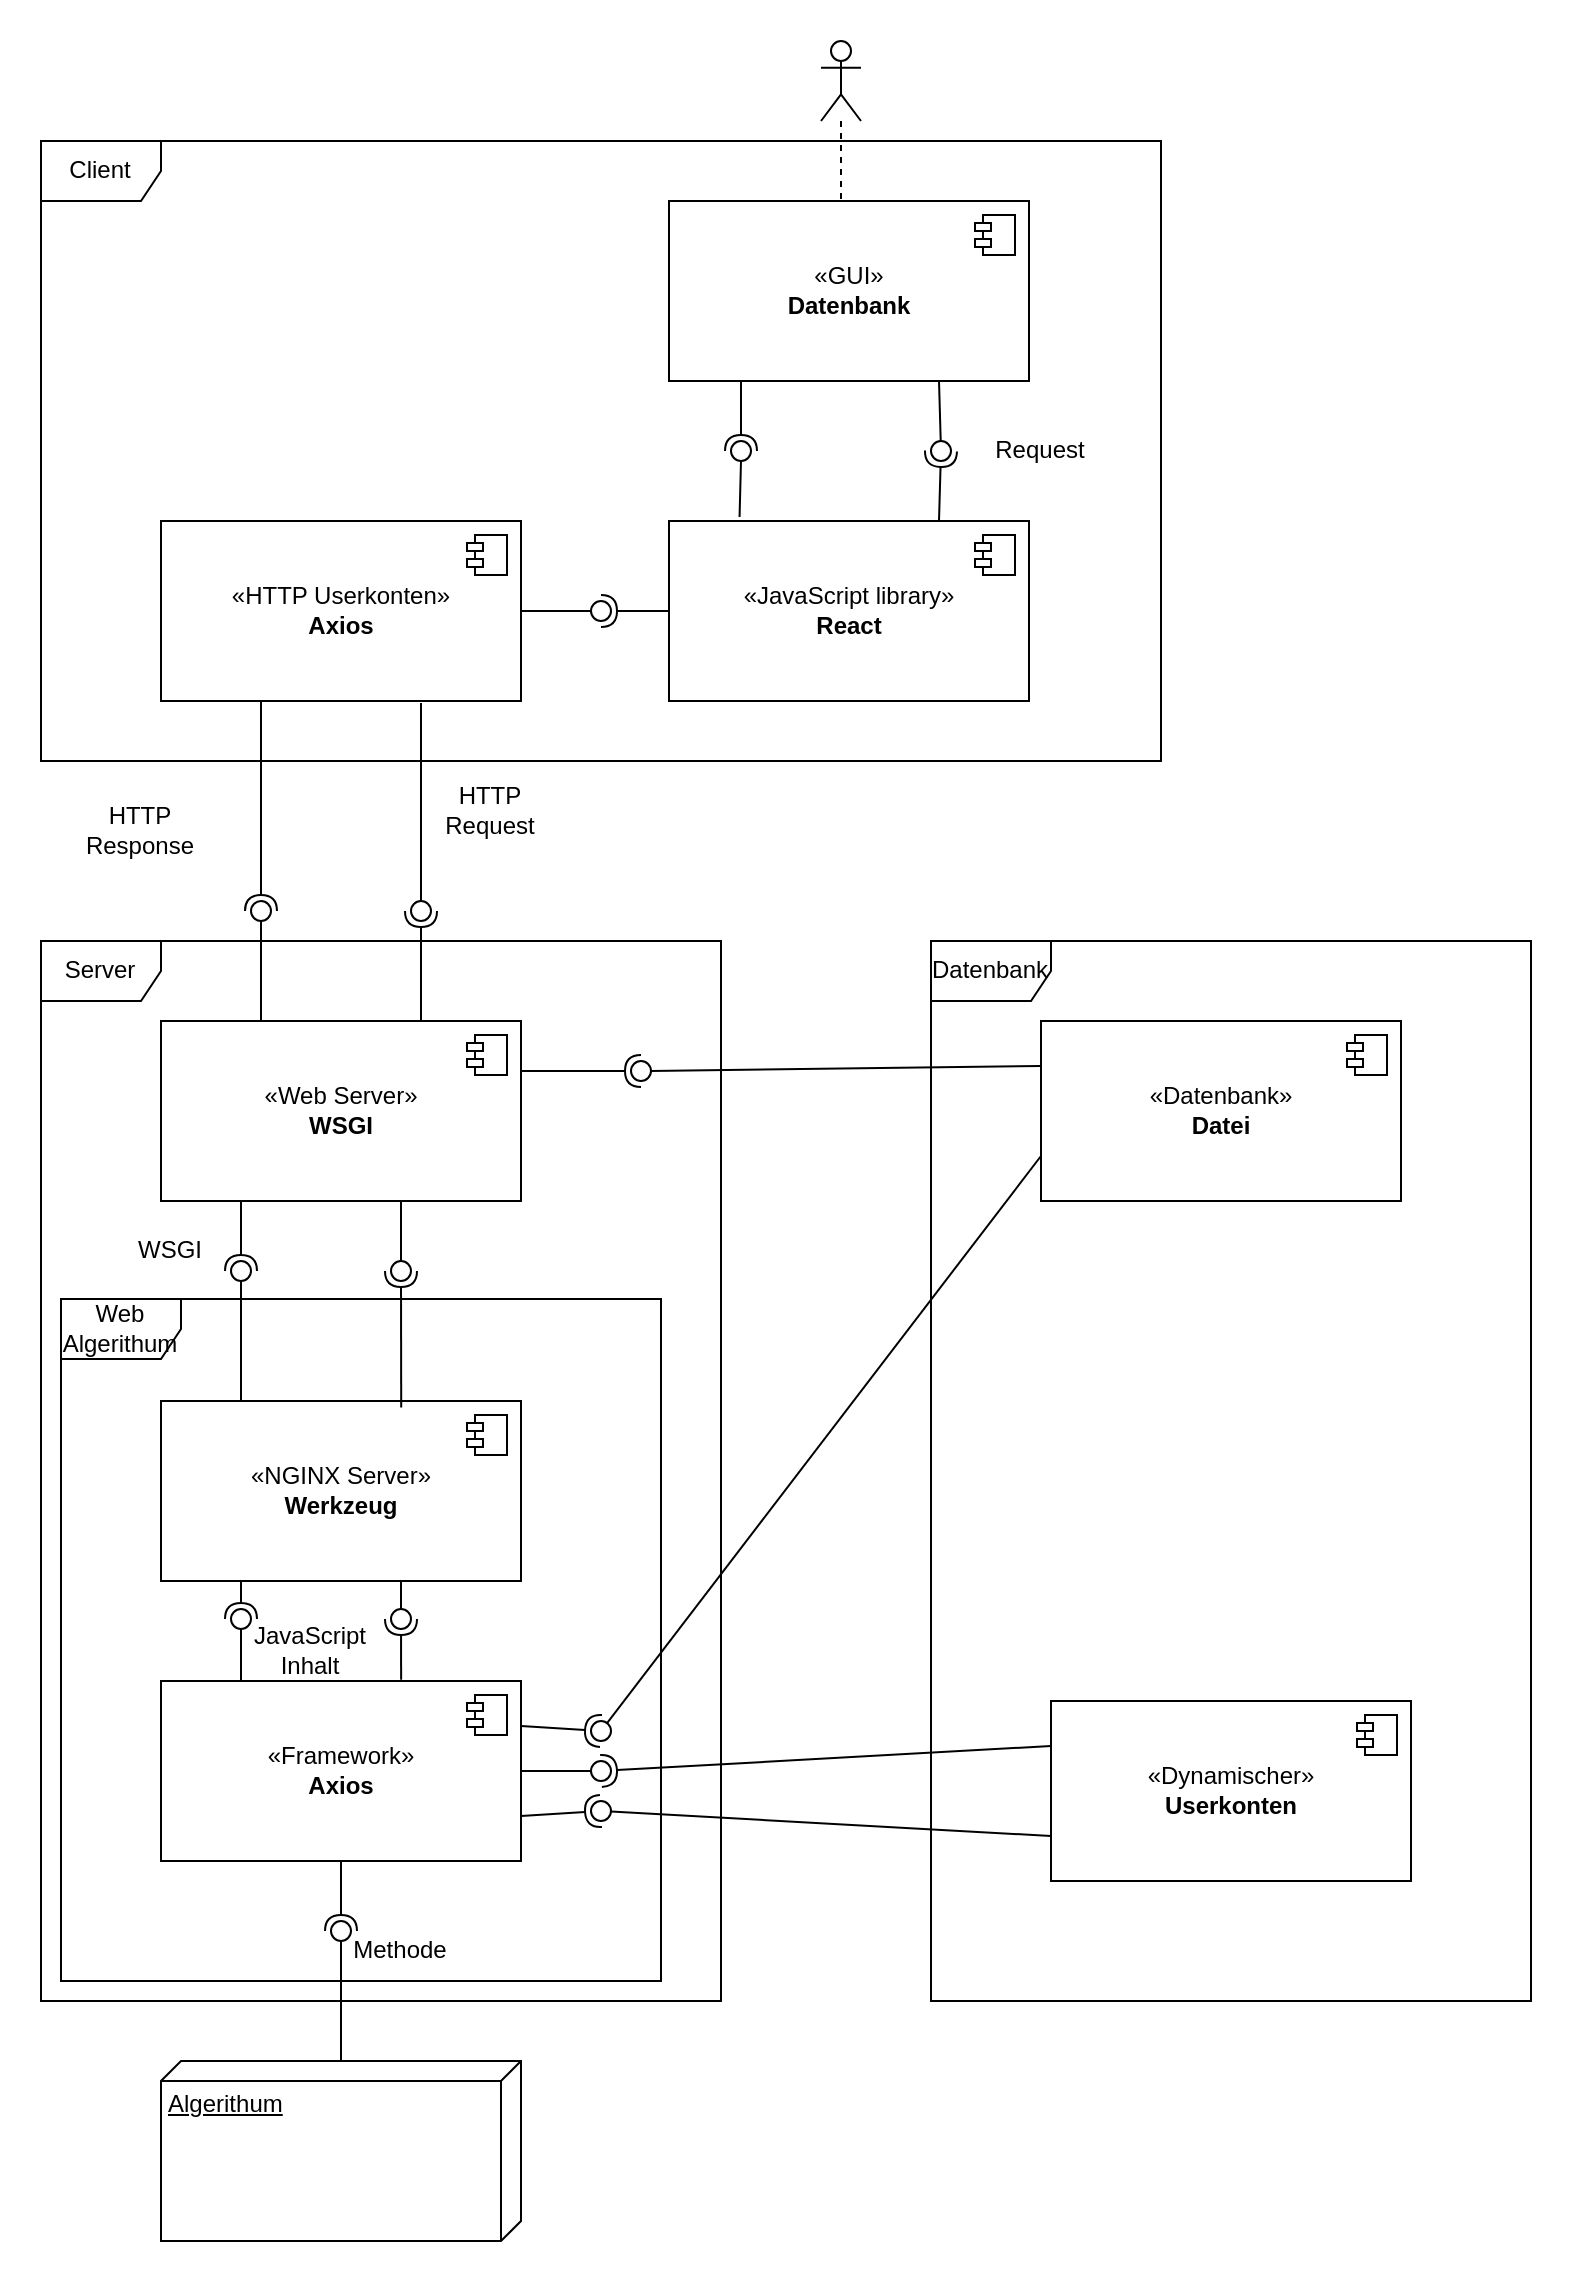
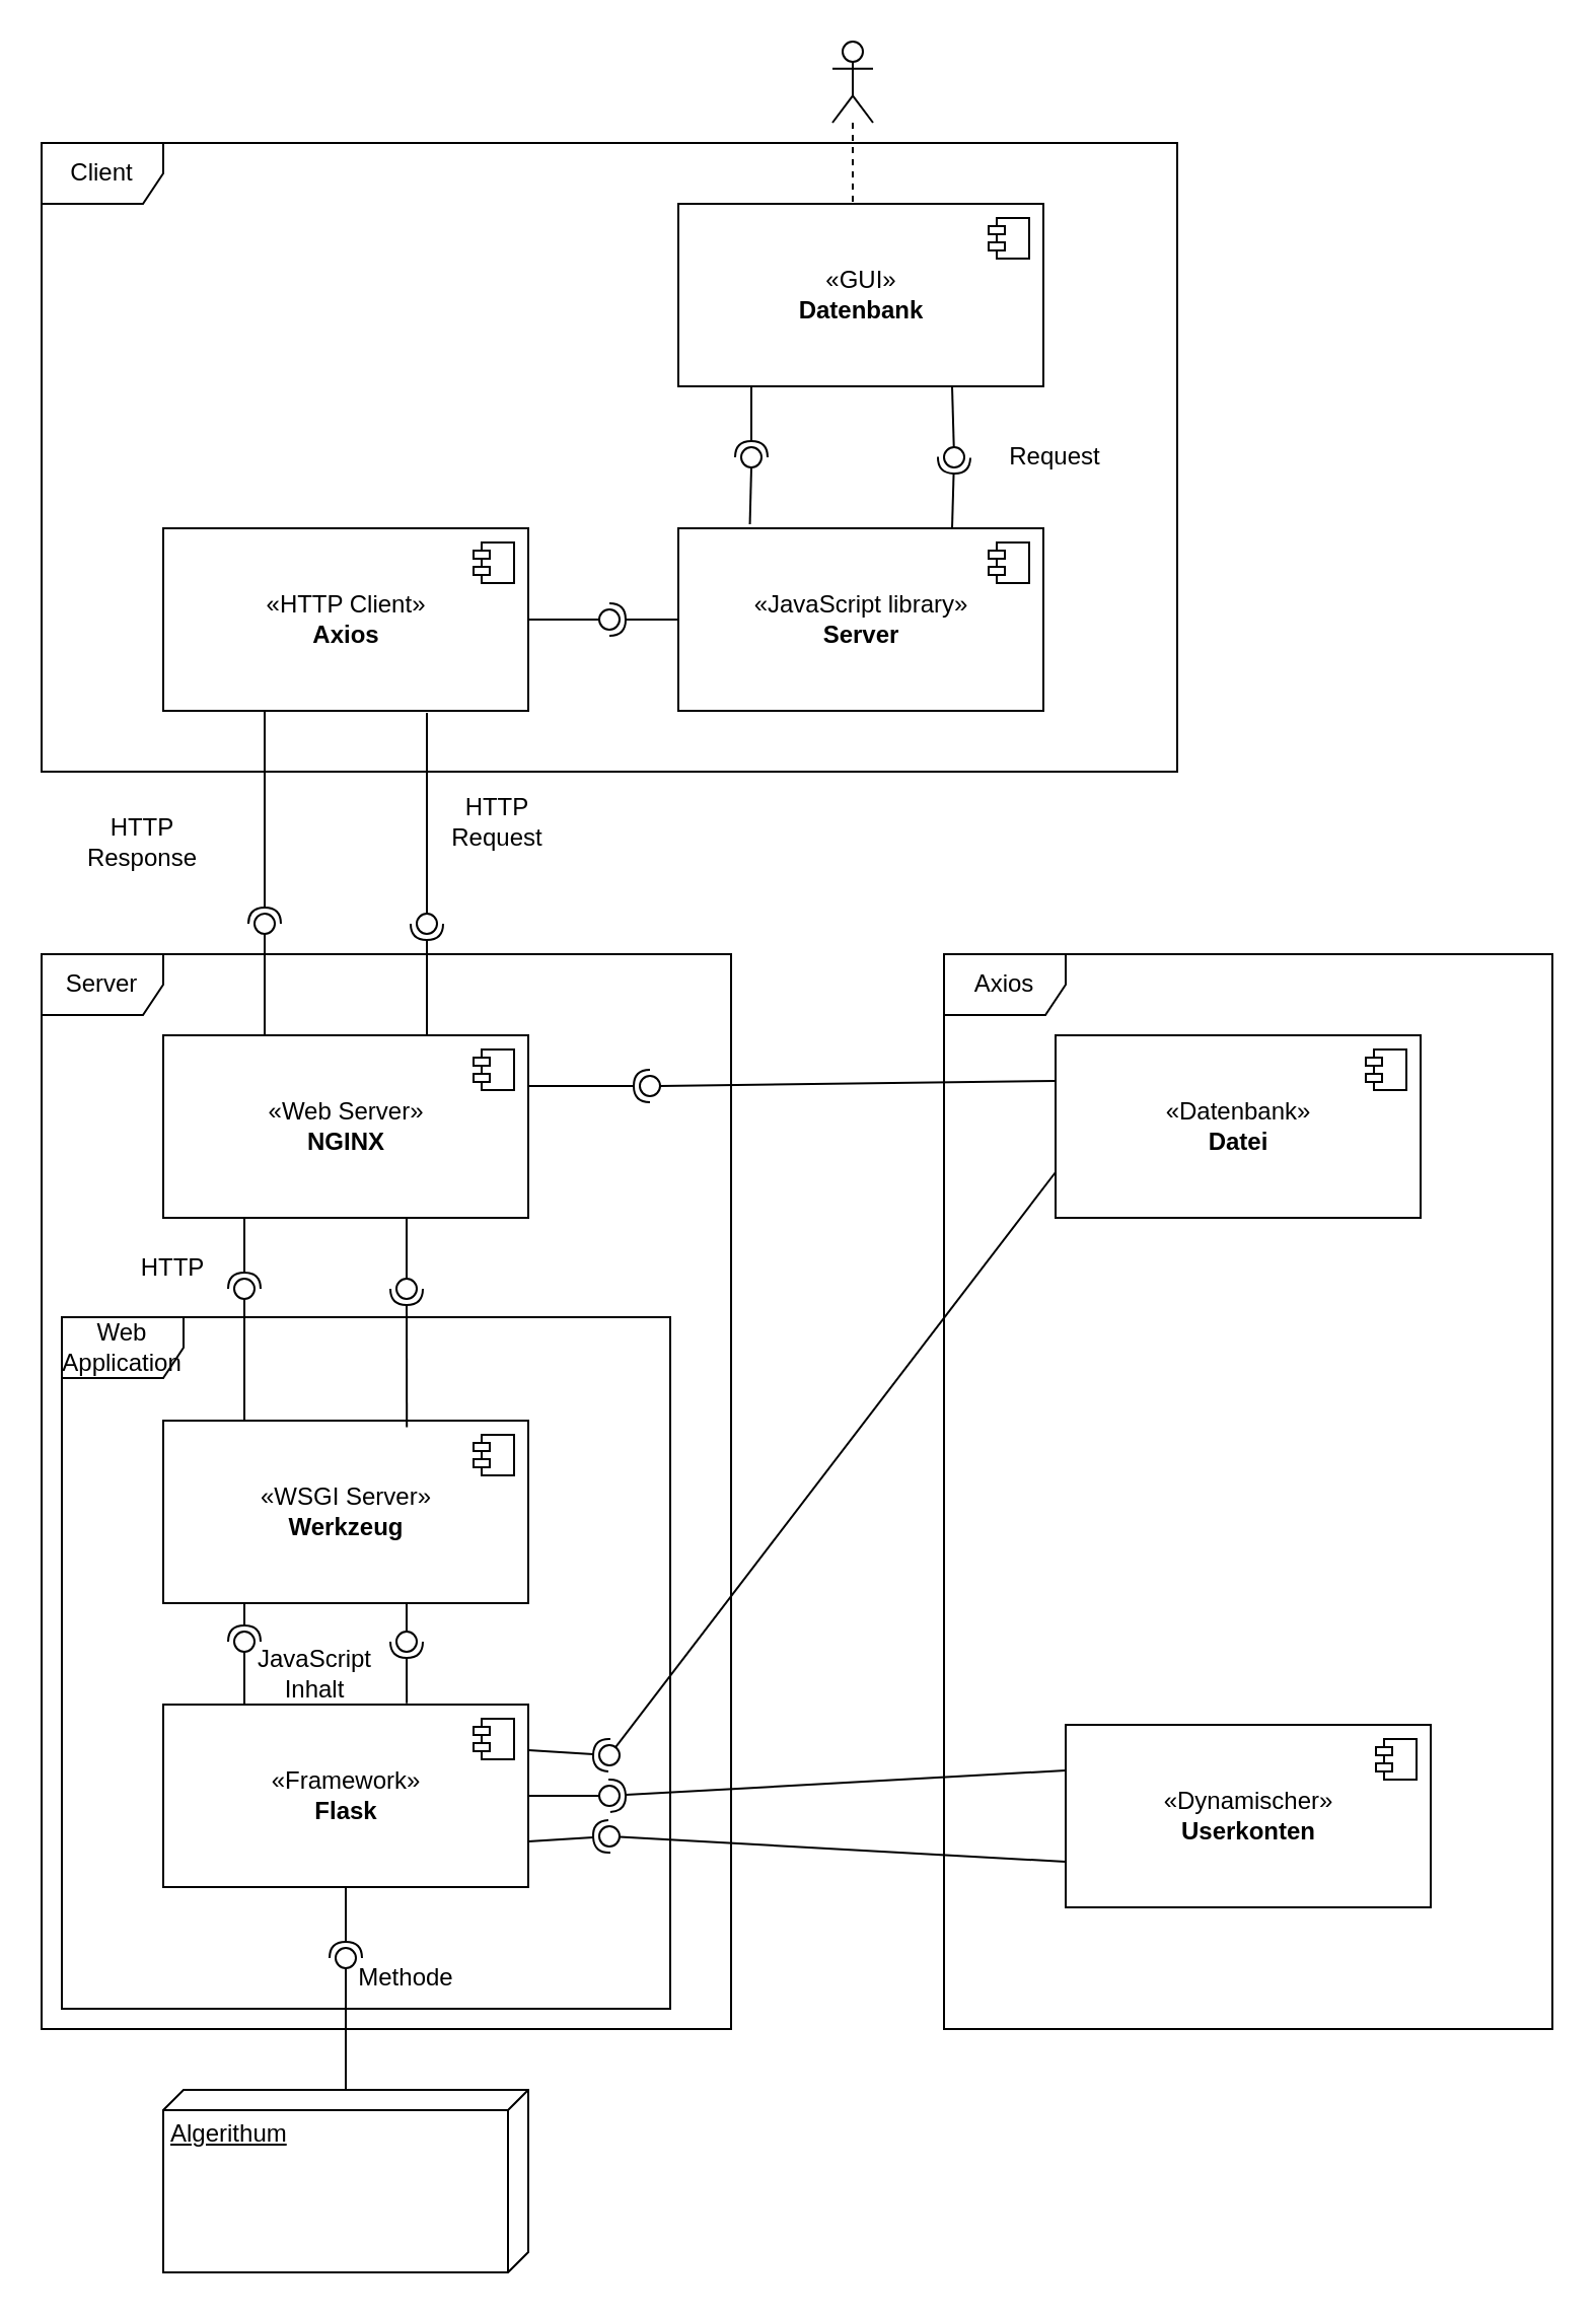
- <mxCell id="9" value="«HTTP Userkonten»&lt;br&gt;&lt;b&gt;Axios&lt;/b&gt;" style="html=1;dropTarget=0;" vertex="1" parent="1"><mxGeometry x="80" y="260" width="180" height="90" as="geometry" /></mxCell>
+ <mxCell id="9" value="«HTTP Client»&lt;br&gt;&lt;b&gt;Axios&lt;/b&gt;" style="html=1;dropTarget=0;" vertex="1" parent="1"><mxGeometry x="80" y="260" width="180" height="90" as="geometry" /></mxCell>
- <mxCell id="7" value="«JavaScript library»&lt;br&gt;&lt;b&gt;React&lt;/b&gt;" style="html=1;dropTarget=0;" vertex="1" parent="1"><mxGeometry x="334" y="260" width="180" height="90" as="geometry" /></mxCell>
+ <mxCell id="7" value="«JavaScript library»&lt;br&gt;&lt;b&gt;Server&lt;/b&gt;" style="html=1;dropTarget=0;" vertex="1" parent="1"><mxGeometry x="334" y="260" width="180" height="90" as="geometry" /></mxCell>
- <mxCell id="17" value="Datenbank" style="shape=umlFrame;whiteSpace=wrap;html=1;" vertex="1" parent="1"><mxGeometry x="465" y="470" width="300" height="530" as="geometry" /></mxCell>
+ <mxCell id="17" value="Axios" style="shape=umlFrame;whiteSpace=wrap;html=1;" vertex="1" parent="1"><mxGeometry x="465" y="470" width="300" height="530" as="geometry" /></mxCell>
- <mxCell id="11" value="«Web Server»&lt;br&gt;&lt;b&gt;WSGI&lt;/b&gt;" style="html=1;dropTarget=0;" vertex="1" parent="1"><mxGeometry x="80" y="510" width="180" height="90" as="geometry" /></mxCell>
+ <mxCell id="11" value="«Web Server»&lt;br&gt;&lt;b&gt;NGINX&lt;/b&gt;" style="html=1;dropTarget=0;" vertex="1" parent="1"><mxGeometry x="80" y="510" width="180" height="90" as="geometry" /></mxCell>
- <mxCell id="71" value="WSGI" style="text;html=1;strokeColor=none;fillColor=none;align=center;verticalAlign=middle;whiteSpace=wrap;rounded=0;" vertex="1" parent="1"><mxGeometry x="55" y="610" width="60" height="30" as="geometry" /></mxCell>
+ <mxCell id="71" value="HTTP" style="text;html=1;strokeColor=none;fillColor=none;align=center;verticalAlign=middle;whiteSpace=wrap;rounded=0;" vertex="1" parent="1"><mxGeometry x="55" y="610" width="60" height="30" as="geometry" /></mxCell>
- <mxCell id="4" value="Web Algerithum" style="shape=umlFrame;whiteSpace=wrap;html=1;" vertex="1" parent="1"><mxGeometry x="30" y="649" width="300" height="341" as="geometry" /></mxCell>
+ <mxCell id="4" value="Web Application" style="shape=umlFrame;whiteSpace=wrap;html=1;" vertex="1" parent="1"><mxGeometry x="30" y="649" width="300" height="341" as="geometry" /></mxCell>
- <mxCell id="15" value="«NGINX Server»&lt;br&gt;&lt;b&gt;Werkzeug&lt;/b&gt;" style="html=1;dropTarget=0;" vertex="1" parent="1"><mxGeometry x="80" y="700" width="180" height="90" as="geometry" /></mxCell>
+ <mxCell id="15" value="«WSGI Server»&lt;br&gt;&lt;b&gt;Werkzeug&lt;/b&gt;" style="html=1;dropTarget=0;" vertex="1" parent="1"><mxGeometry x="80" y="700" width="180" height="90" as="geometry" /></mxCell>
- <mxCell id="13" value="«Framework»&lt;br&gt;&lt;b&gt;Axios&lt;/b&gt;" style="html=1;dropTarget=0;" vertex="1" parent="1"><mxGeometry x="80" y="840" width="180" height="90" as="geometry" /></mxCell>
+ <mxCell id="13" value="«Framework»&lt;br&gt;&lt;b&gt;Flask&lt;/b&gt;" style="html=1;dropTarget=0;" vertex="1" parent="1"><mxGeometry x="80" y="840" width="180" height="90" as="geometry" /></mxCell>
